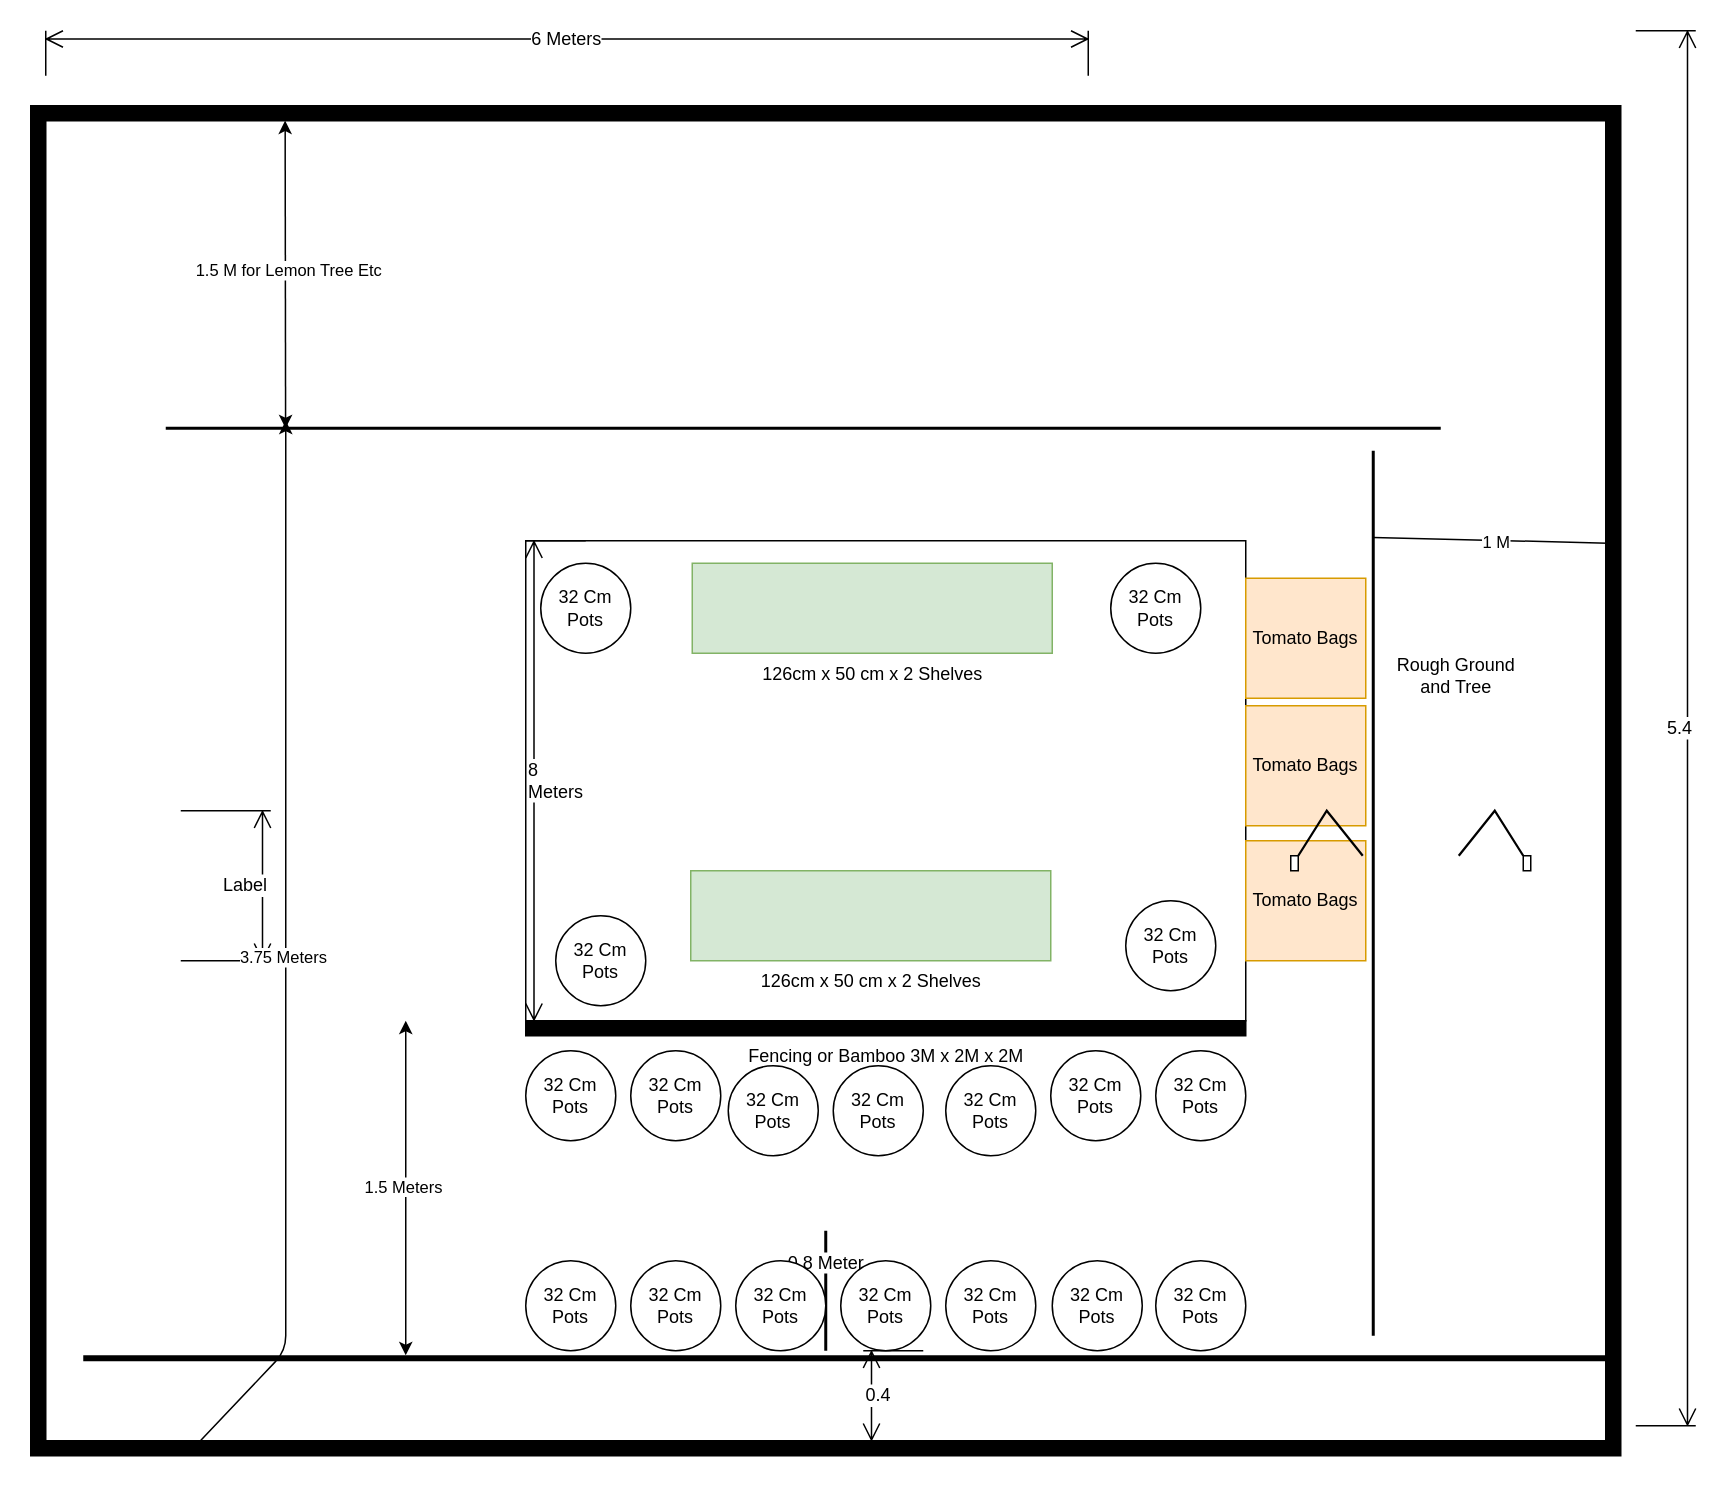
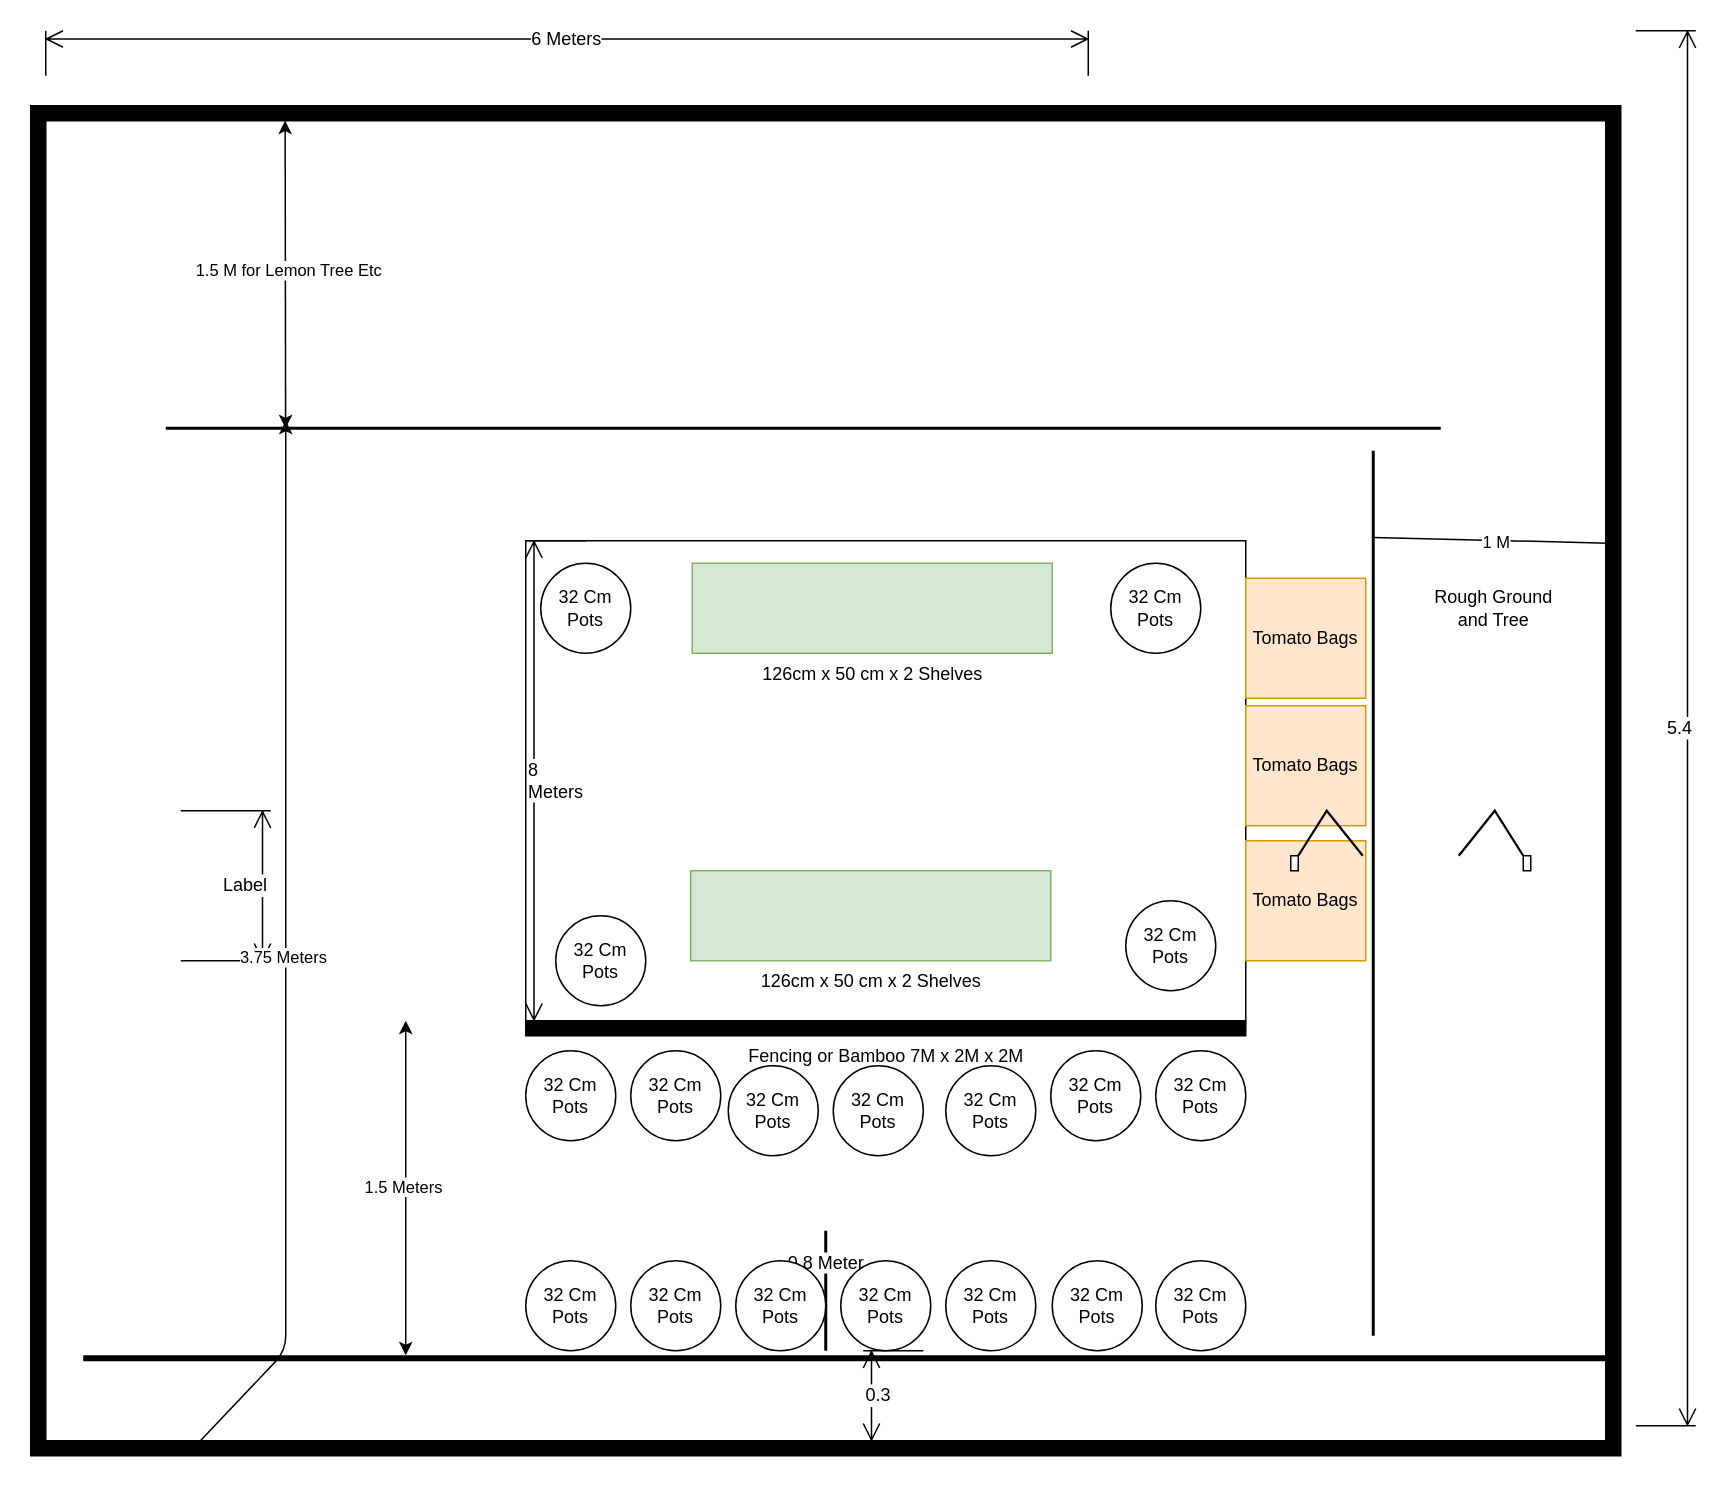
- <mxCell id="13" value="Rough Ground&lt;br&gt;and Tree&lt;br&gt;" style="text;html=1;align=center;verticalAlign=middle;resizable=0;points=[];autosize=1;" parent="1" vertex="1"><mxGeometry x="925" y="435" width="90" height="30" as="geometry" /></mxCell>
+ <mxCell id="13" value="Rough Ground&lt;br&gt;and Tree&lt;br&gt;" style="text;html=1;align=center;verticalAlign=middle;resizable=0;points=[];autosize=1;" parent="1" vertex="1"><mxGeometry x="950" y="390" width="90" height="30" as="geometry" /></mxCell>
- <mxCell id="32" value="Fencing or Bamboo 3M x 2M x 2M&lt;br&gt;" style="verticalLabelPosition=bottom;html=1;verticalAlign=top;align=center;shape=mxgraph.floorplan.wall;fillColor=#000000;" vertex="1" parent="1"><mxGeometry x="350" y="680" width="480" height="10" as="geometry" /></mxCell>
+ <mxCell id="32" value="Fencing or Bamboo 7M x 2M x 2M&lt;br&gt;" style="verticalLabelPosition=bottom;html=1;verticalAlign=top;align=center;shape=mxgraph.floorplan.wall;fillColor=#000000;" vertex="1" parent="1"><mxGeometry x="350" y="680" width="480" height="10" as="geometry" /></mxCell>
- <mxCell id="6" value="0.4" style="shape=dimension;direction=south;whiteSpace=wrap;html=1;align=left;points=[];verticalAlign=middle;labelBackgroundColor=#ffffff" parent="1" vertex="1"><mxGeometry x="575" y="900" width="40" height="60" as="geometry" /></mxCell>
+ <mxCell id="6" value="0.3" style="shape=dimension;direction=south;whiteSpace=wrap;html=1;align=left;points=[];verticalAlign=middle;labelBackgroundColor=#ffffff" parent="1" vertex="1"><mxGeometry x="575" y="900" width="40" height="60" as="geometry" /></mxCell>
